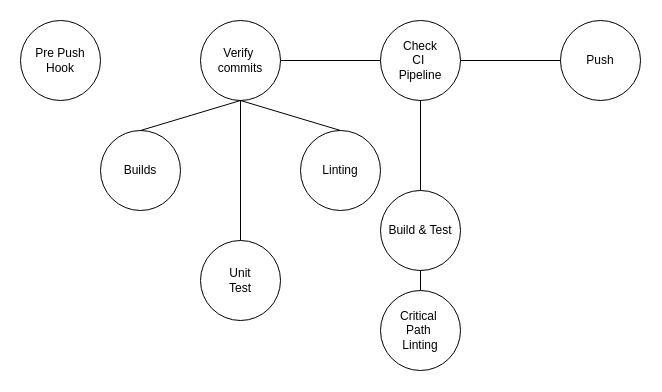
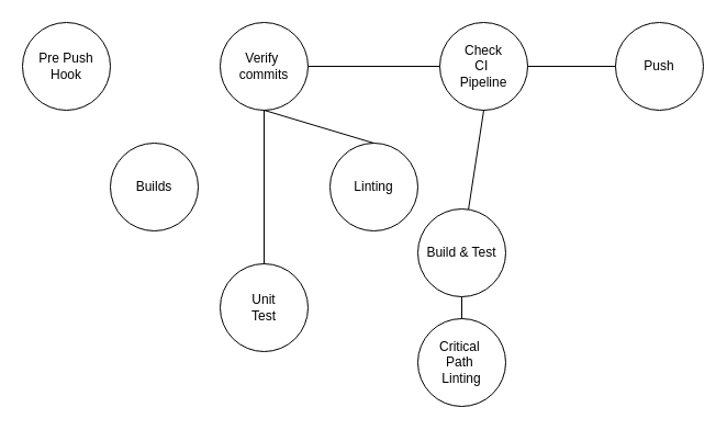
- <mxCell id="10" value="Check&lt;br&gt;CI&amp;nbsp;&lt;br&gt;Pipeline" style="ellipse;whiteSpace=wrap;html=1;aspect=fixed;" parent="1" vertex="1"><mxGeometry x="380" y="20" width="80" height="80" as="geometry" /></mxCell>
+ <mxCell id="10" value="Check&lt;br&gt;CI&amp;nbsp;&lt;br&gt;Pipeline" style="ellipse;whiteSpace=wrap;html=1;aspect=fixed;" parent="1" vertex="1"><mxGeometry x="400" y="20" width="80" height="80" as="geometry" /></mxCell>
- <mxCell id="7" value="" style="endArrow=none;html=1;entryX=0.5;entryY=1;entryDx=0;entryDy=0;exitX=0.5;exitY=0;exitDx=0;exitDy=0;" parent="1" source="4" target="3" edge="1"><mxGeometry width="50" height="50" relative="1" as="geometry"><mxPoint x="330" y="310" as="sourcePoint" /><mxPoint x="380" y="260" as="targetPoint" /></mxGeometry></mxCell>
